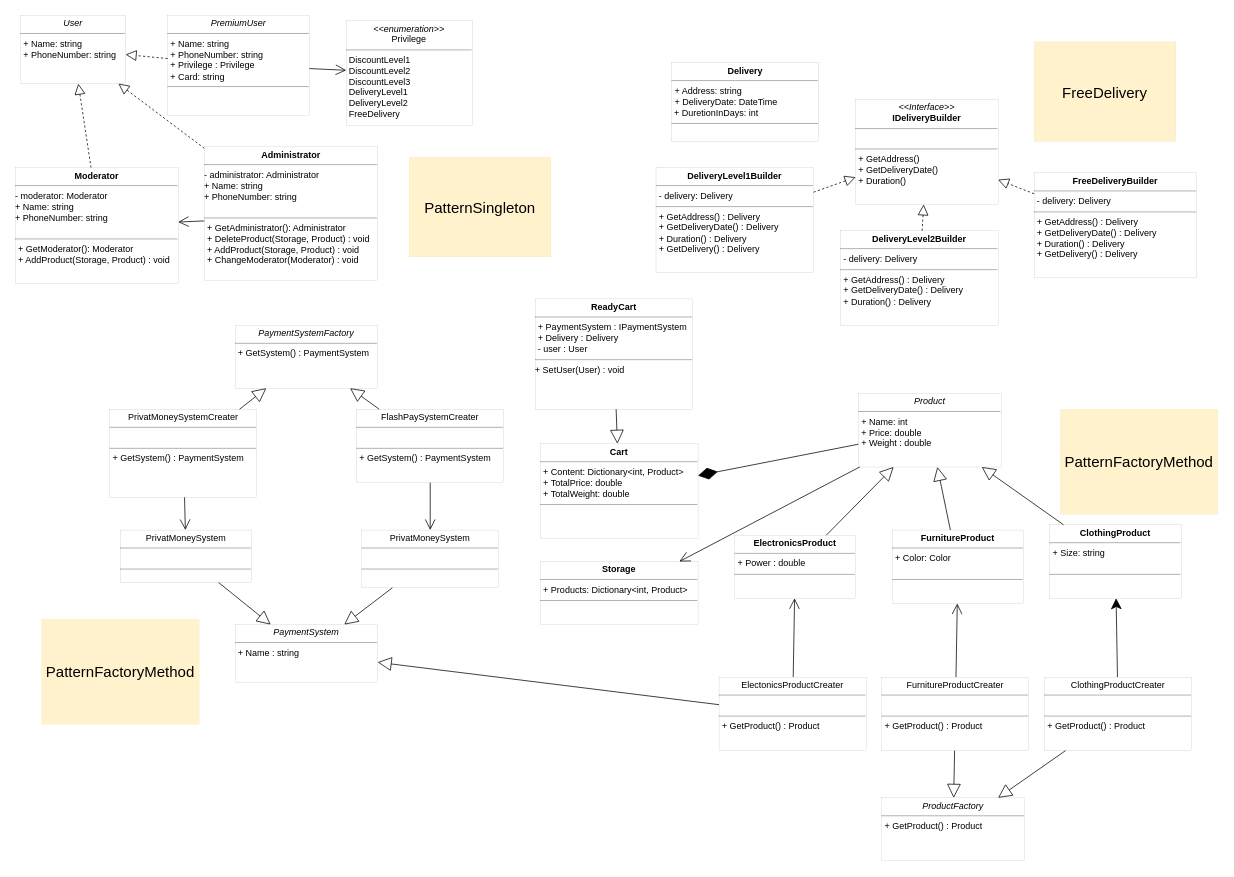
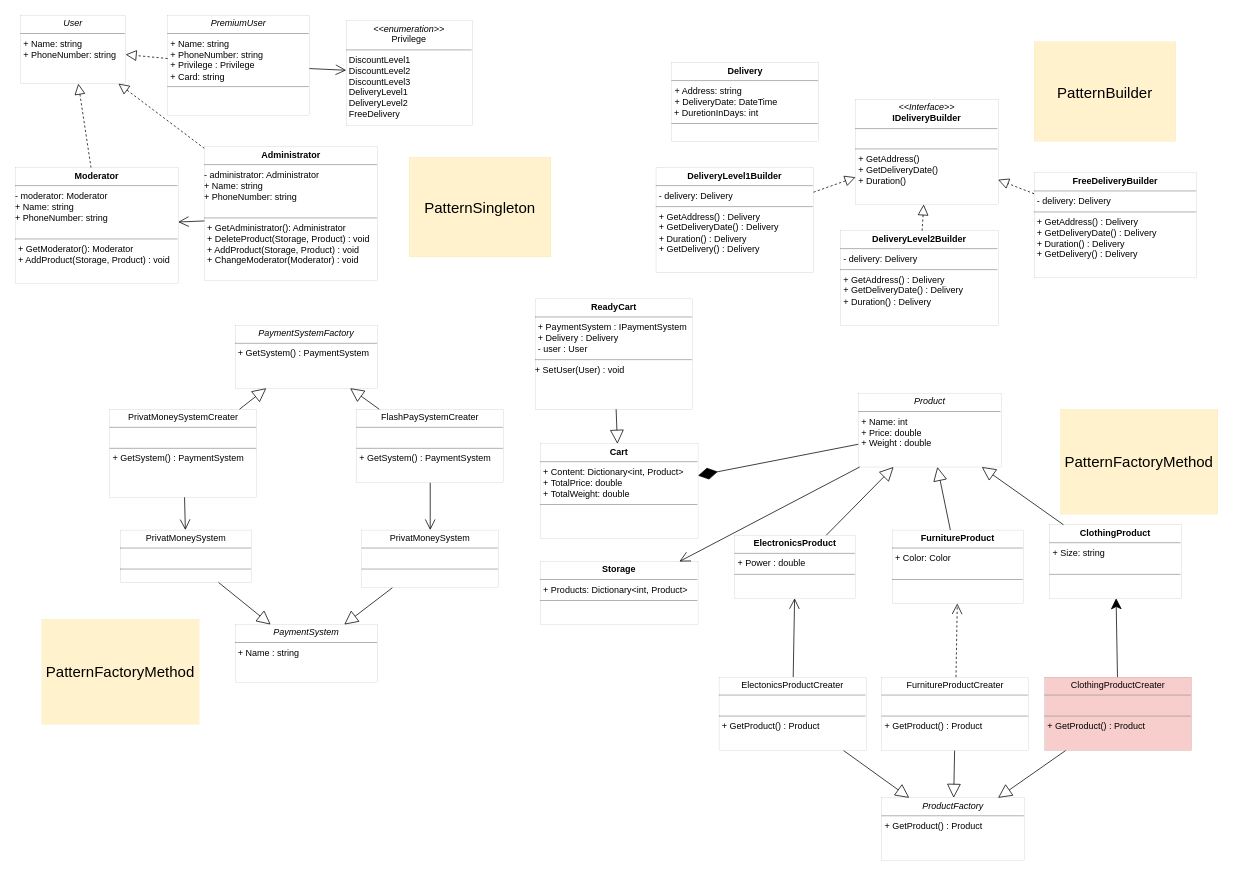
- <mxCell id="21" value="&lt;font style=&quot;font-size: 20px;&quot;&gt;FreeDelivery&lt;/font&gt;" style="rounded=0;whiteSpace=wrap;html=1;strokeWidth=0;fillColor=#fff2cc;strokeColor=#d6b656;" vertex="1" parent="1"><mxGeometry x="1378" y="55" width="189" height="133" as="geometry" /></mxCell>
+ <mxCell id="21" value="&lt;font style=&quot;font-size: 20px;&quot;&gt;PatternBuilder&lt;/font&gt;" style="rounded=0;whiteSpace=wrap;html=1;strokeWidth=0;fillColor=#fff2cc;strokeColor=#d6b656;" vertex="1" parent="1"><mxGeometry x="1378" y="55" width="189" height="133" as="geometry" /></mxCell>
- <mxCell id="49" value="" style="endArrow=open;endFill=1;endSize=12;html=1;rounded=0;fontSize=20;" edge="1" parent="1" source="46" target="41"><mxGeometry width="160" relative="1" as="geometry"><mxPoint x="1399" y="587" as="sourcePoint" /><mxPoint x="1401.739" y="650" as="targetPoint" /></mxGeometry></mxCell>
+ <mxCell id="49" value="" style="endArrow=open;endFill=1;endSize=12;html=1;rounded=0;fontSize=20;dashed=1;" edge="1" parent="1" source="46" target="41"><mxGeometry width="160" relative="1" as="geometry"><mxPoint x="1399" y="587" as="sourcePoint" /><mxPoint x="1401.739" y="650" as="targetPoint" /></mxGeometry></mxCell>
- <mxCell id="51" value="" style="endArrow=block;endSize=16;endFill=0;html=1;rounded=0;fontSize=20;" edge="1" parent="1" source="45" target="28"><mxGeometry x="-0.156" y="-6" width="160" relative="1" as="geometry"><mxPoint x="1126" y="482" as="sourcePoint" /><mxPoint x="1170.816" y="510.451" as="targetPoint" /><mxPoint as="offset" /></mxGeometry></mxCell>
+ <mxCell id="51" value="" style="endArrow=block;endSize=16;endFill=0;html=1;rounded=0;fontSize=20;" edge="1" parent="1" source="45" target="39"><mxGeometry x="-0.156" y="-6" width="160" relative="1" as="geometry"><mxPoint x="1126" y="482" as="sourcePoint" /><mxPoint x="1170.816" y="510.451" as="targetPoint" /><mxPoint as="offset" /></mxGeometry></mxCell>
- <mxCell id="47" value="&lt;p style=&quot;margin:0px;margin-top:4px;text-align:center;&quot;&gt;ClothingProductCreater&lt;/p&gt;&lt;hr size=&quot;1&quot;&gt;&lt;p style=&quot;margin:0px;margin-left:4px;&quot;&gt;&lt;br&gt;&lt;/p&gt;&lt;hr size=&quot;1&quot;&gt;&lt;p style=&quot;margin:0px;margin-left:4px;&quot;&gt;+ GetProduct() : Product&lt;br&gt;&lt;/p&gt;" style="verticalAlign=top;align=left;overflow=fill;fontSize=12;fontFamily=Helvetica;html=1;strokeWidth=0;" vertex="1" parent="1"><mxGeometry x="1392" y="902" width="196" height="98" as="geometry" /></mxCell>
+ <mxCell id="47" value="&lt;p style=&quot;margin:0px;margin-top:4px;text-align:center;&quot;&gt;ClothingProductCreater&lt;/p&gt;&lt;hr size=&quot;1&quot;&gt;&lt;p style=&quot;margin:0px;margin-left:4px;&quot;&gt;&lt;br&gt;&lt;/p&gt;&lt;hr size=&quot;1&quot;&gt;&lt;p style=&quot;margin:0px;margin-left:4px;&quot;&gt;+ GetProduct() : Product&lt;br&gt;&lt;/p&gt;" style="verticalAlign=top;align=left;overflow=fill;fontSize=12;fontFamily=Helvetica;html=1;strokeWidth=0;fillColor=#f8cecc;" vertex="1" parent="1"><mxGeometry x="1392" y="902" width="196" height="98" as="geometry" /></mxCell>
